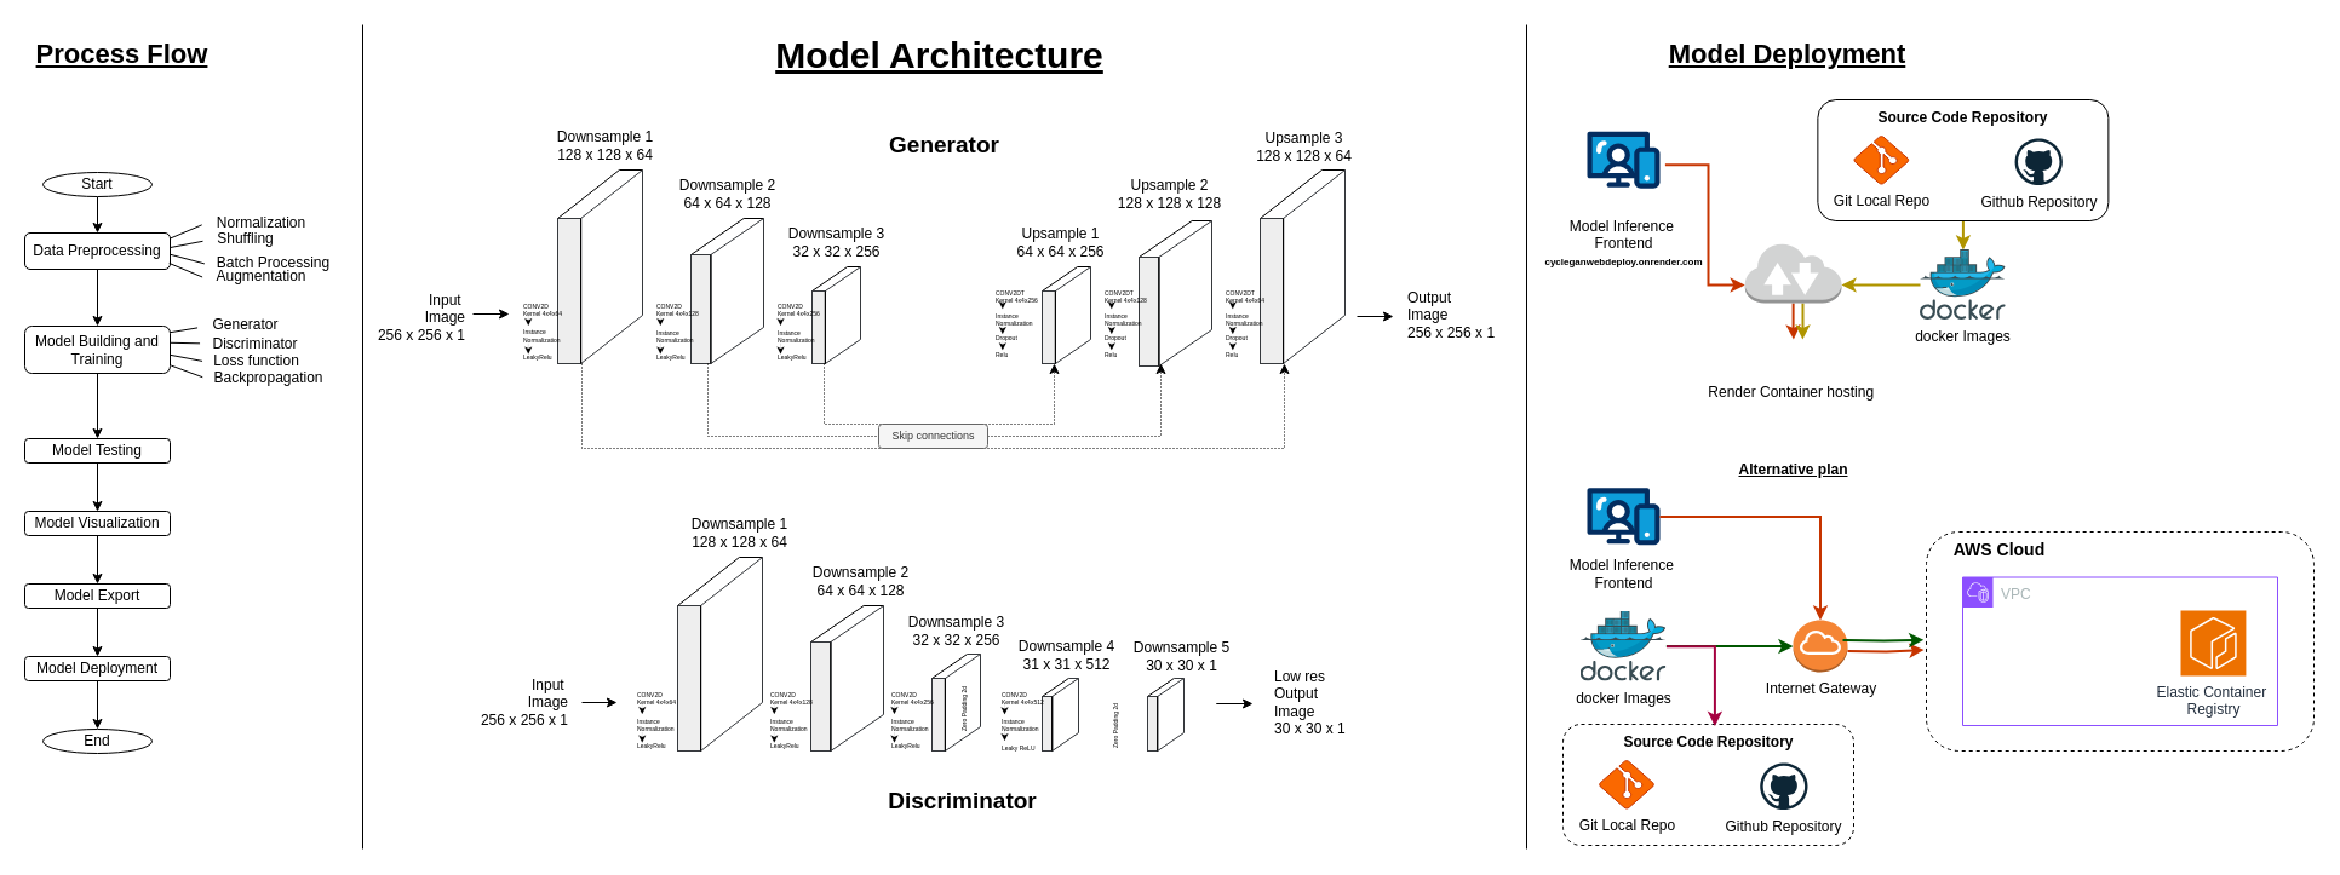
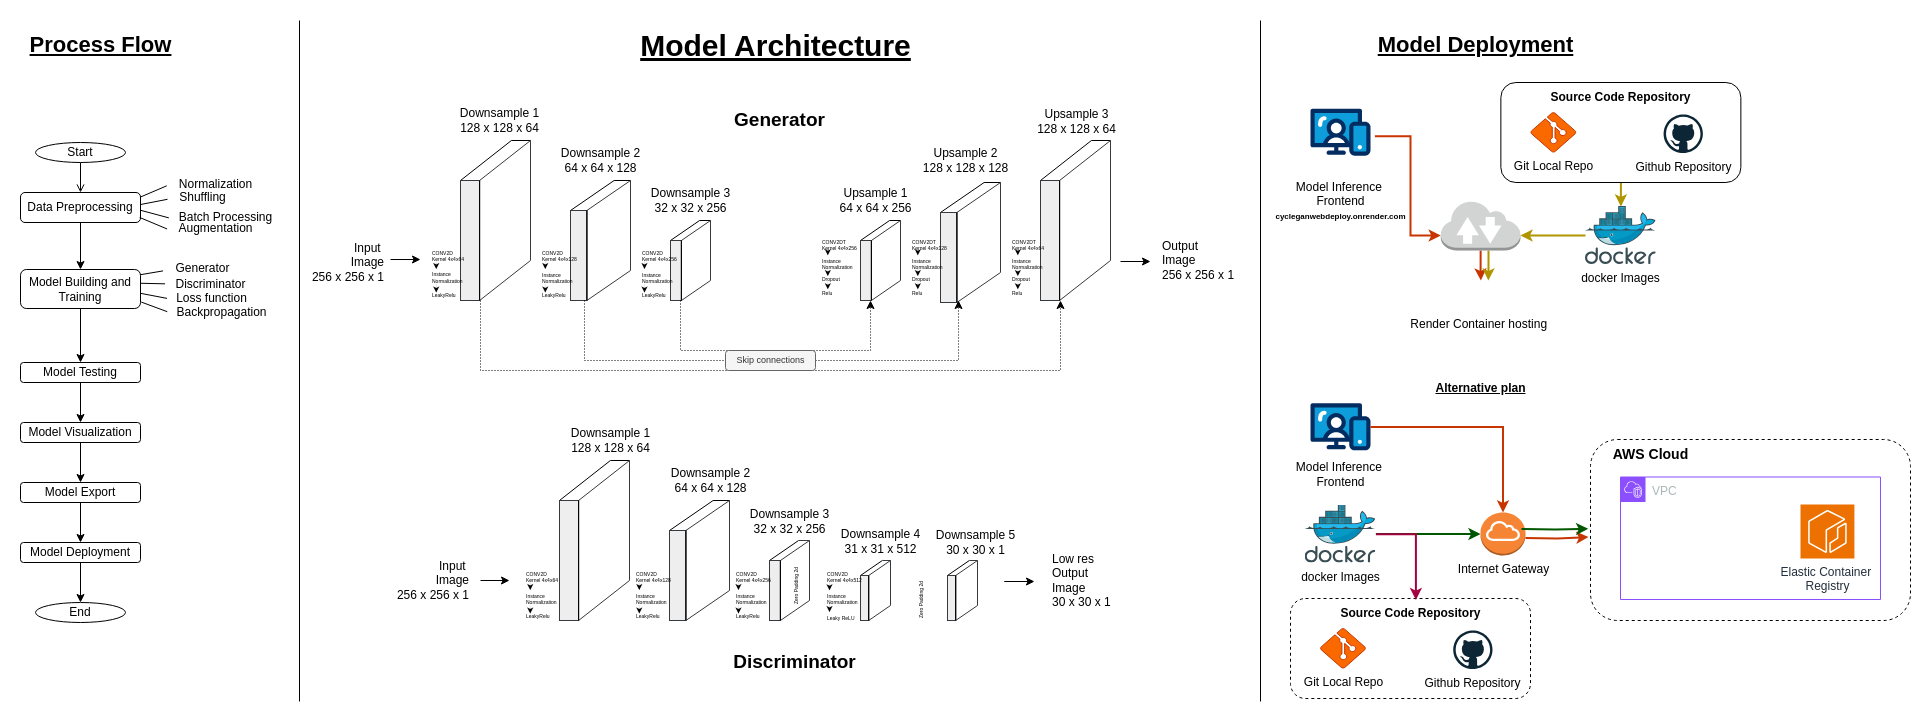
- <mxCell id="78" style="edgeStyle=orthogonalEdgeStyle;rounded=0;orthogonalLoop=1;jettySize=auto;html=1;exitX=0.5;exitY=1;exitDx=0;exitDy=0;entryX=0.5;entryY=0;entryDx=0;entryDy=0;" parent="1" source="79" target="77" edge="1"><mxGeometry relative="1" as="geometry" /></mxCell>
+ <mxCell id="78" style="edgeStyle=orthogonalEdgeStyle;rounded=0;orthogonalLoop=1;jettySize=auto;html=1;exitX=0.5;exitY=1;exitDx=0;exitDy=0;entryX=0.5;entryY=0;entryDx=0;entryDy=0;endArrow=open;" parent="1" source="79" target="77" edge="1"><mxGeometry relative="1" as="geometry" /></mxCell>
